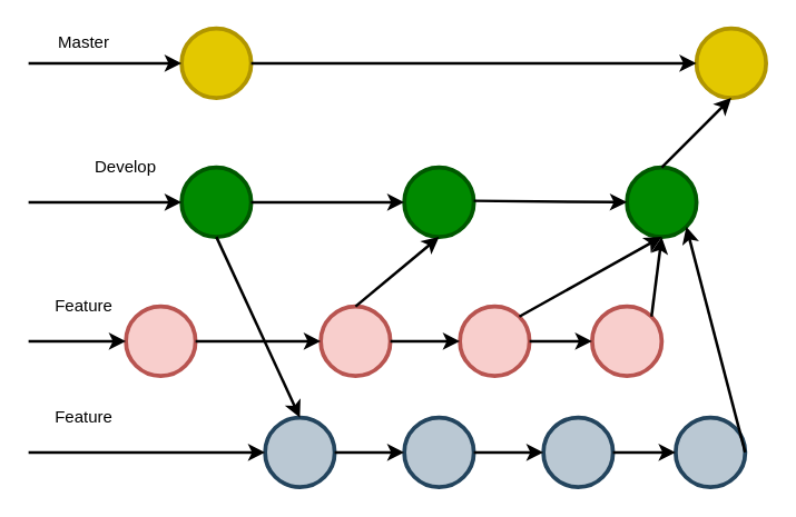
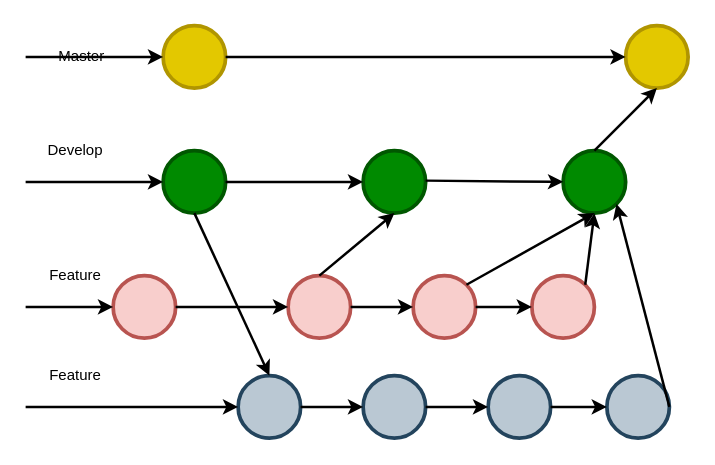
- <mxCell id="20" value="Master" style="text;html=1;strokeColor=none;fillColor=none;align=center;verticalAlign=middle;whiteSpace=wrap;rounded=0;" vertex="1" parent="1"><mxGeometry x="40" y="20" width="40" height="20" as="geometry" /></mxCell>
+ <mxCell id="20" value="Master" style="text;html=1;strokeColor=none;fillColor=none;align=center;verticalAlign=middle;whiteSpace=wrap;rounded=0;" vertex="1" parent="1"><mxGeometry x="45" y="35" width="40" height="20" as="geometry" /></mxCell>
- <mxCell id="21" value="Develop" style="text;html=1;strokeColor=none;fillColor=none;align=center;verticalAlign=middle;whiteSpace=wrap;rounded=0;" vertex="1" parent="1"><mxGeometry x="70" y="110" width="40" height="20" as="geometry" /></mxCell>
+ <mxCell id="21" value="Develop" style="text;html=1;strokeColor=none;fillColor=none;align=center;verticalAlign=middle;whiteSpace=wrap;rounded=0;" vertex="1" parent="1"><mxGeometry x="40" y="110" width="40" height="20" as="geometry" /></mxCell>
